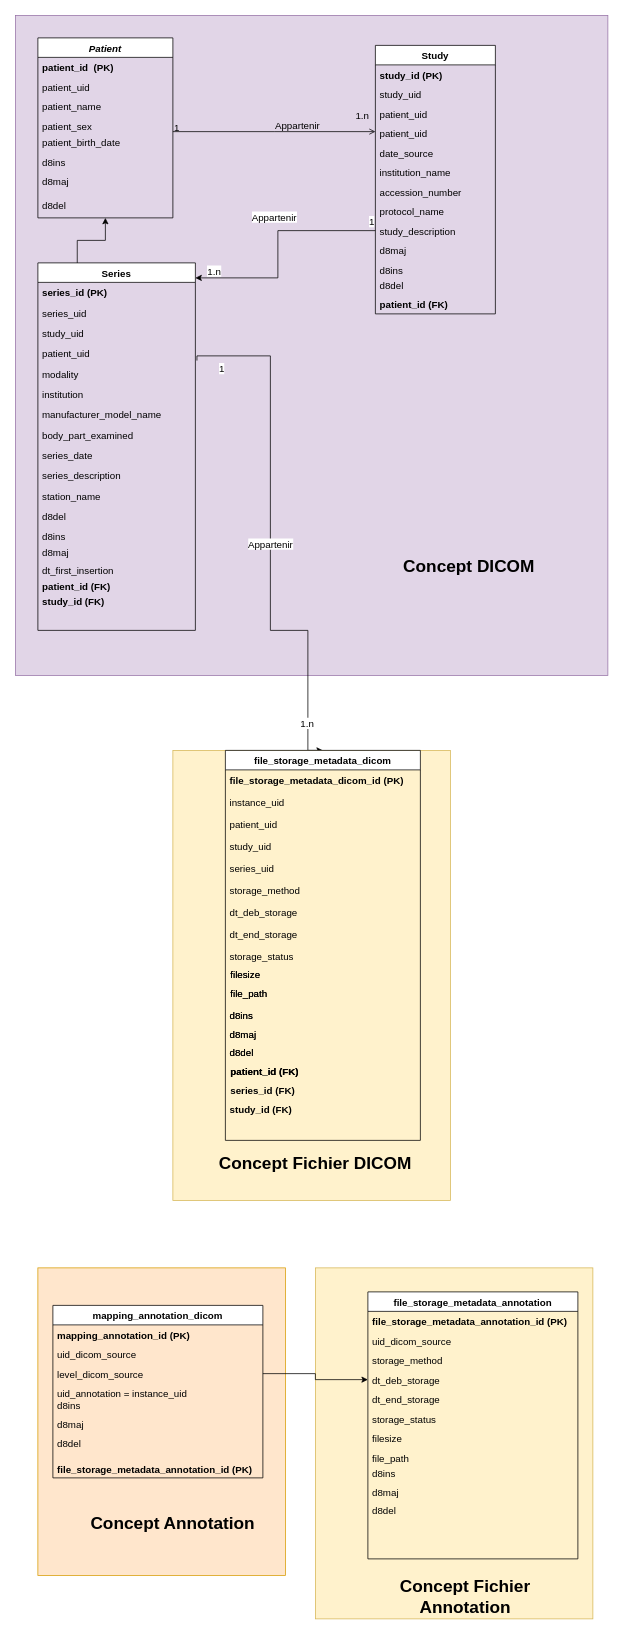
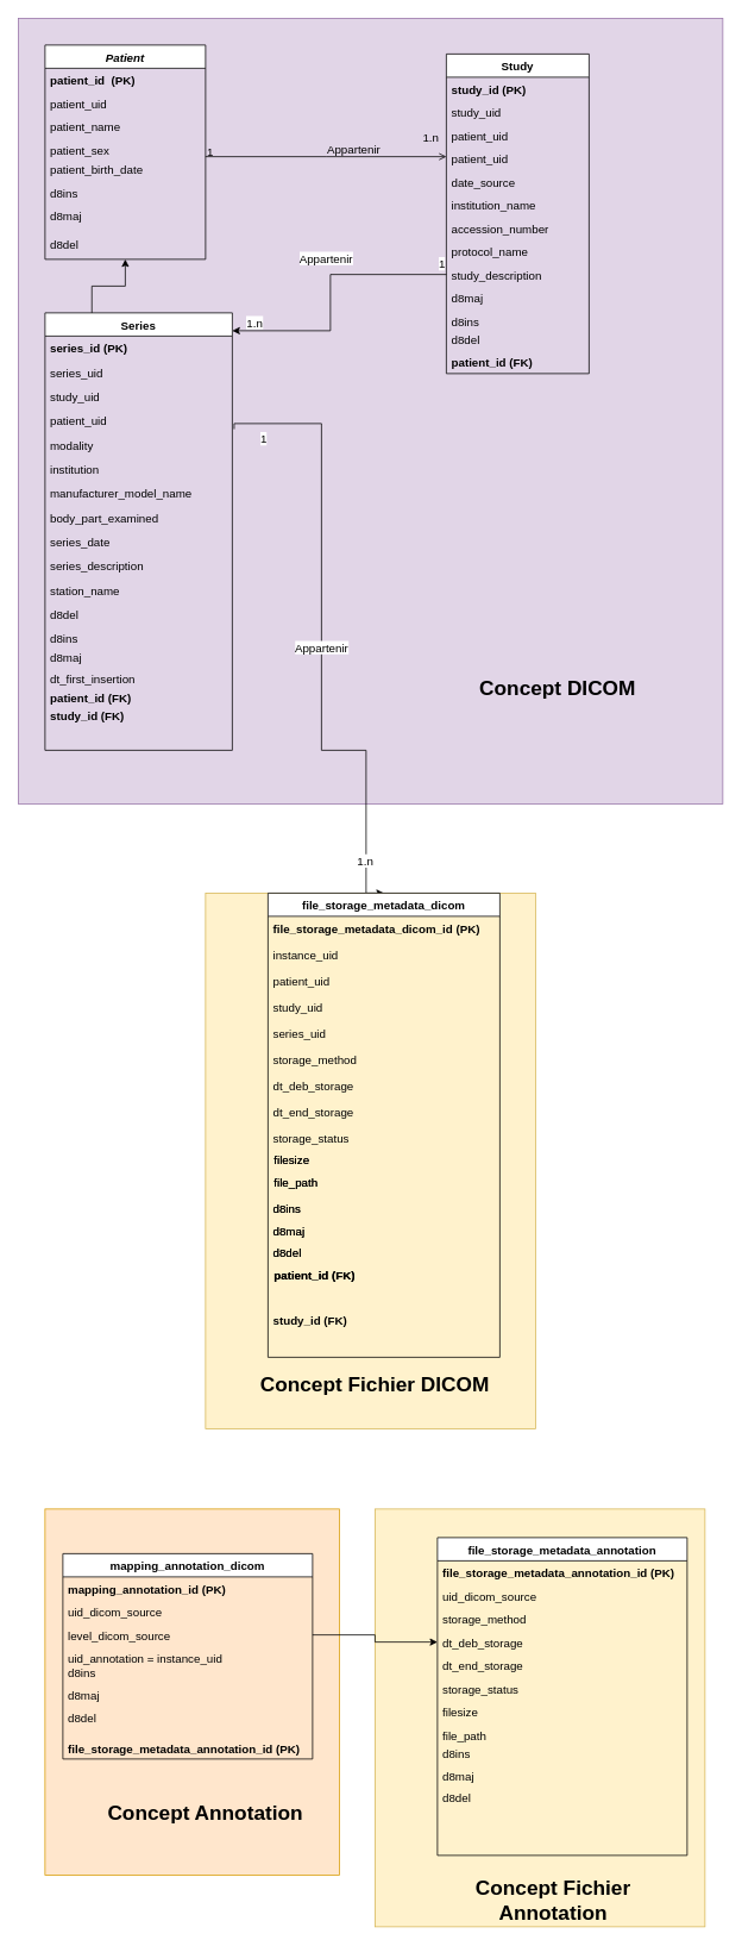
- <mxCell id="18" value="Concept DICOM" style="text;html=1;strokeColor=none;fillColor=none;align=center;verticalAlign=middle;whiteSpace=wrap;rounded=0;fontStyle=1;fontSize=23;" parent="1" vertex="1"><mxGeometry x="510" y="745" width="230" height="20" as="geometry" /></mxCell>
+ <mxCell id="18" value="Concept DICOM" style="text;html=1;strokeColor=none;fillColor=none;align=center;verticalAlign=middle;whiteSpace=wrap;rounded=0;fontStyle=1;fontSize=23;" parent="1" vertex="1"><mxGeometry x="510" y="760" width="230" height="20" as="geometry" /></mxCell>
- <mxCell id="61" value="series_id (FK)" style="text;align=left;verticalAlign=top;spacingLeft=4;spacingRight=4;overflow=hidden;rotatable=0;points=[[0,0.5],[1,0.5]];portConstraint=eastwest;fontSize=13;fontStyle=1" parent="58" vertex="1"><mxGeometry x="1" y="439.44" width="207.447" height="25" as="geometry" /></mxCell>
